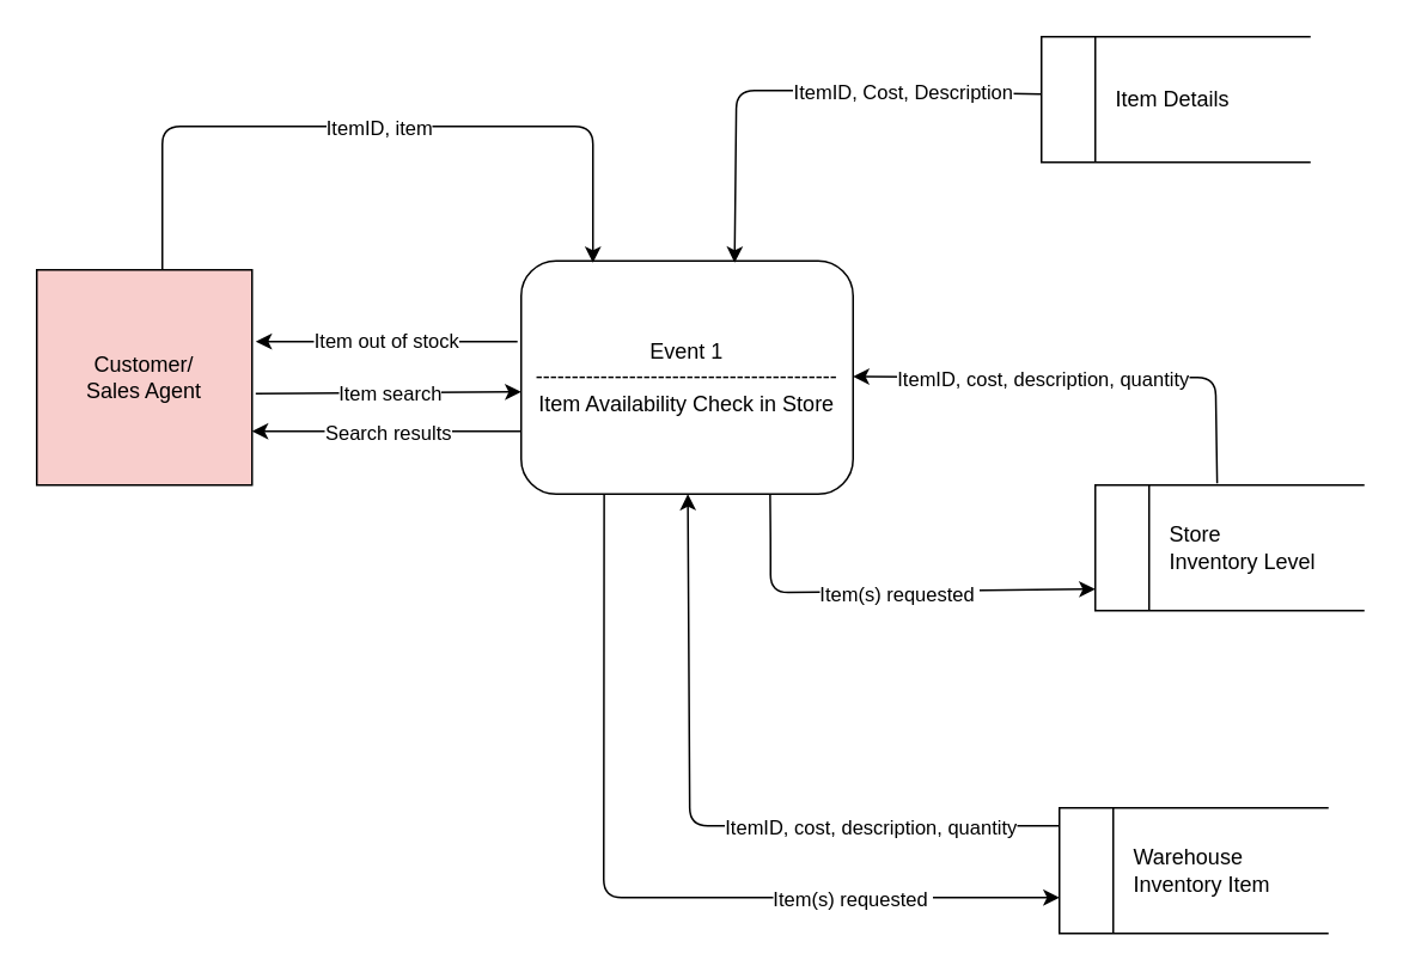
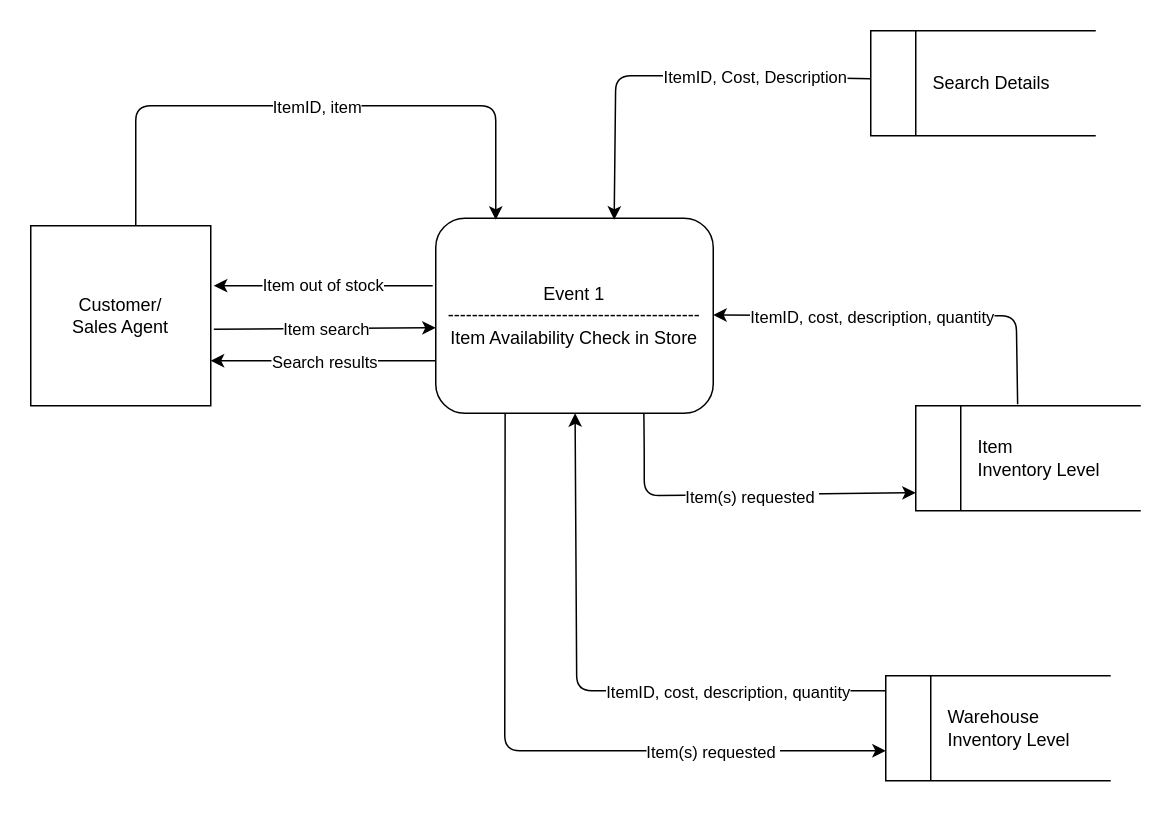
- <mxCell id="23" value="&lt;span style=&quot;text-align: center&quot;&gt;&amp;nbsp; &amp;nbsp; &amp;nbsp; &amp;nbsp; &amp;nbsp; &amp;nbsp;Item Details&lt;/span&gt;" style="html=1;dashed=0;whitespace=wrap;shape=mxgraph.dfd.dataStoreID;align=left;spacingLeft=3;points=[[0,0],[0.5,0],[1,0],[0,0.5],[1,0.5],[0,1],[0.5,1],[1,1]];" vertex="1" parent="1"><mxGeometry x="580" y="20" width="150" height="70" as="geometry" /></mxCell>
+ <mxCell id="23" value="&lt;span style=&quot;text-align: center&quot;&gt;&amp;nbsp; &amp;nbsp; &amp;nbsp; &amp;nbsp; &amp;nbsp; &amp;nbsp;Search Details&lt;/span&gt;" style="html=1;dashed=0;whitespace=wrap;shape=mxgraph.dfd.dataStoreID;align=left;spacingLeft=3;points=[[0,0],[0.5,0],[1,0],[0,0.5],[1,0.5],[0,1],[0.5,1],[1,1]];" vertex="1" parent="1"><mxGeometry x="580" y="20" width="150" height="70" as="geometry" /></mxCell>
- <mxCell id="3" value="Customer/&lt;br&gt;Sales Agent" style="rounded=0;whiteSpace=wrap;html=1;fillColor=#f8cecc;" parent="1" vertex="1"><mxGeometry x="20" y="150" width="120" height="120" as="geometry" /></mxCell>
+ <mxCell id="3" value="Customer/&lt;br&gt;Sales Agent" style="rounded=0;whiteSpace=wrap;html=1;" parent="1" vertex="1"><mxGeometry x="20" y="150" width="120" height="120" as="geometry" /></mxCell>
- <mxCell id="24" value="&lt;span style=&quot;text-align: center&quot;&gt;&amp;nbsp; &amp;nbsp; &amp;nbsp; &amp;nbsp; &amp;nbsp; &amp;nbsp;Store&lt;/span&gt;&lt;br style=&quot;text-align: center&quot;&gt;&lt;span style=&quot;text-align: center&quot;&gt;&amp;nbsp; &amp;nbsp; &amp;nbsp; &amp;nbsp; &amp;nbsp; &amp;nbsp;Inventory Level&lt;/span&gt;" style="html=1;dashed=0;whitespace=wrap;shape=mxgraph.dfd.dataStoreID;align=left;spacingLeft=3;points=[[0,0],[0.5,0],[1,0],[0,0.5],[1,0.5],[0,1],[0.5,1],[1,1]];" vertex="1" parent="1"><mxGeometry x="610" y="270" width="150" height="70" as="geometry" /></mxCell>
+ <mxCell id="24" value="&lt;span style=&quot;text-align: center&quot;&gt;&amp;nbsp; &amp;nbsp; &amp;nbsp; &amp;nbsp; &amp;nbsp; &amp;nbsp;Item&lt;/span&gt;&lt;br style=&quot;text-align: center&quot;&gt;&lt;span style=&quot;text-align: center&quot;&gt;&amp;nbsp; &amp;nbsp; &amp;nbsp; &amp;nbsp; &amp;nbsp; &amp;nbsp;Inventory Level&lt;/span&gt;" style="html=1;dashed=0;whitespace=wrap;shape=mxgraph.dfd.dataStoreID;align=left;spacingLeft=3;points=[[0,0],[0.5,0],[1,0],[0,0.5],[1,0.5],[0,1],[0.5,1],[1,1]];" vertex="1" parent="1"><mxGeometry x="610" y="270" width="150" height="70" as="geometry" /></mxCell>
- <mxCell id="25" value="&lt;span style=&quot;text-align: center&quot;&gt;&amp;nbsp; &amp;nbsp; &amp;nbsp; &amp;nbsp; &amp;nbsp; &amp;nbsp;Warehouse&lt;/span&gt;&lt;br style=&quot;text-align: center&quot;&gt;&lt;span style=&quot;text-align: center&quot;&gt;&amp;nbsp; &amp;nbsp; &amp;nbsp; &amp;nbsp; &amp;nbsp; &amp;nbsp;Inventory Item&lt;/span&gt;" style="html=1;dashed=0;whitespace=wrap;shape=mxgraph.dfd.dataStoreID;align=left;spacingLeft=3;points=[[0,0],[0.5,0],[1,0],[0,0.5],[1,0.5],[0,1],[0.5,1],[1,1]];" vertex="1" parent="1"><mxGeometry x="590" y="450" width="150" height="70" as="geometry" /></mxCell>
+ <mxCell id="25" value="&lt;span style=&quot;text-align: center&quot;&gt;&amp;nbsp; &amp;nbsp; &amp;nbsp; &amp;nbsp; &amp;nbsp; &amp;nbsp;Warehouse&lt;/span&gt;&lt;br style=&quot;text-align: center&quot;&gt;&lt;span style=&quot;text-align: center&quot;&gt;&amp;nbsp; &amp;nbsp; &amp;nbsp; &amp;nbsp; &amp;nbsp; &amp;nbsp;Inventory Level&lt;/span&gt;" style="html=1;dashed=0;whitespace=wrap;shape=mxgraph.dfd.dataStoreID;align=left;spacingLeft=3;points=[[0,0],[0.5,0],[1,0],[0,0.5],[1,0.5],[0,1],[0.5,1],[1,1]];" vertex="1" parent="1"><mxGeometry x="590" y="450" width="150" height="70" as="geometry" /></mxCell>
